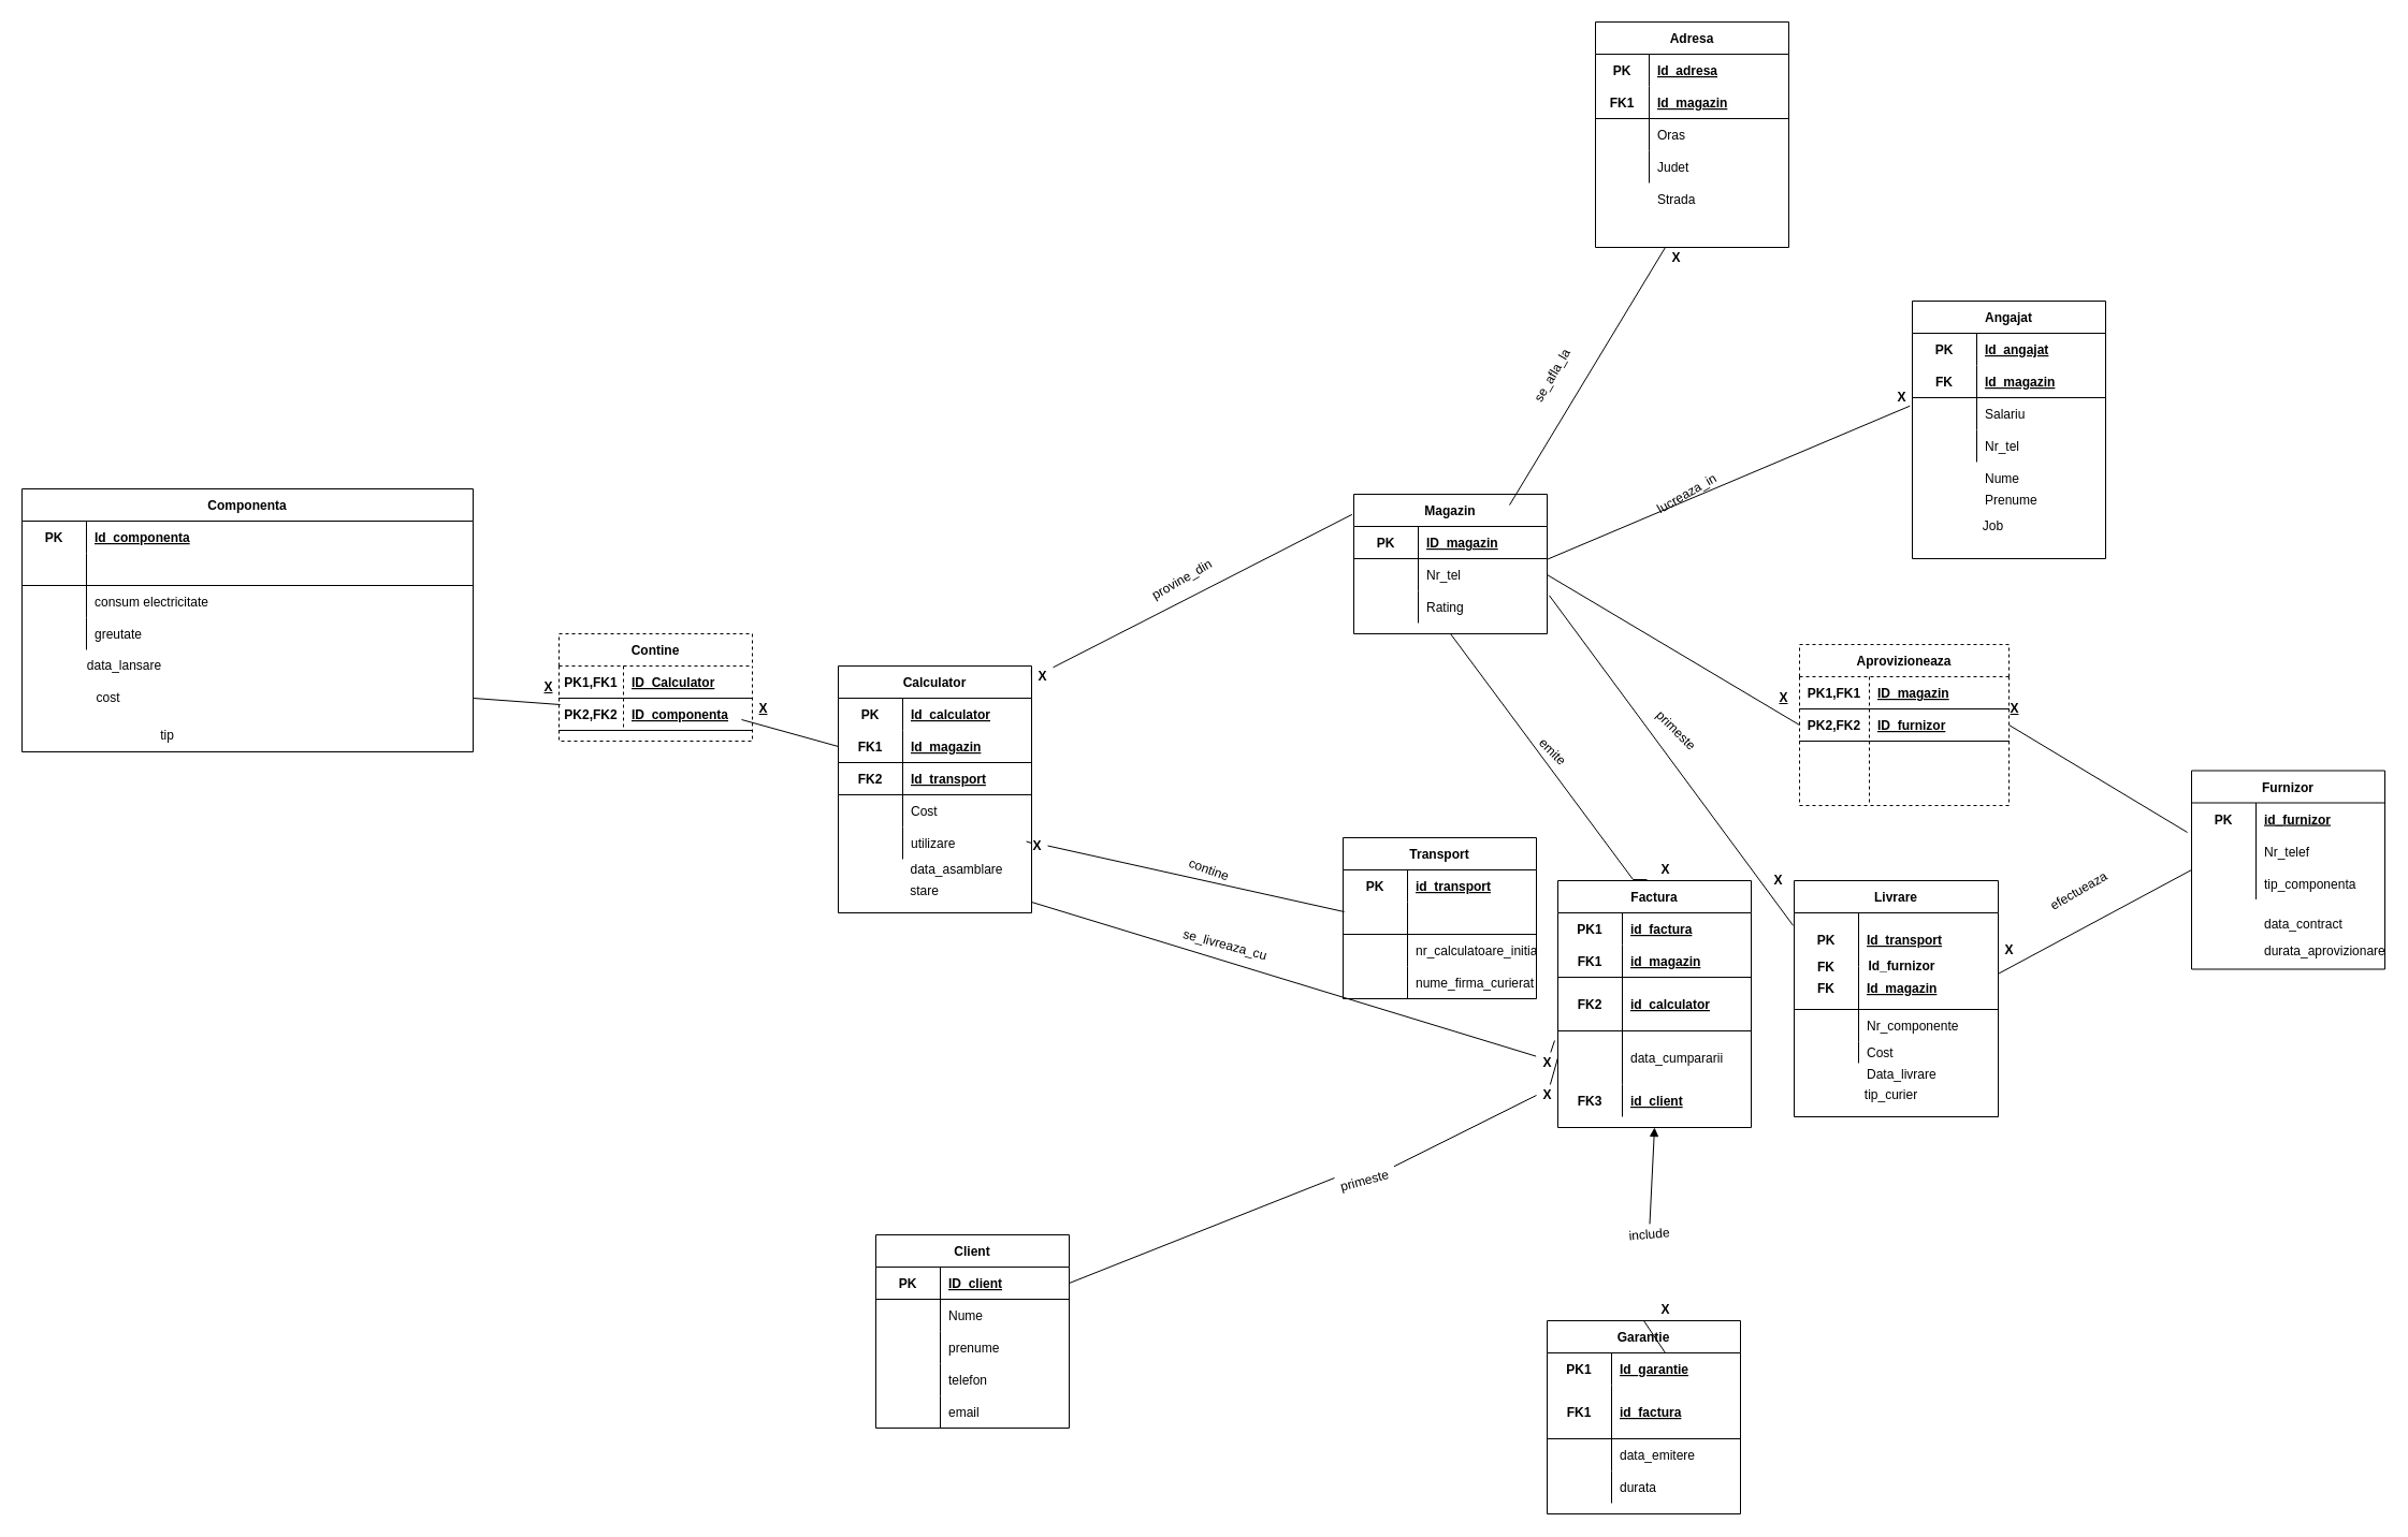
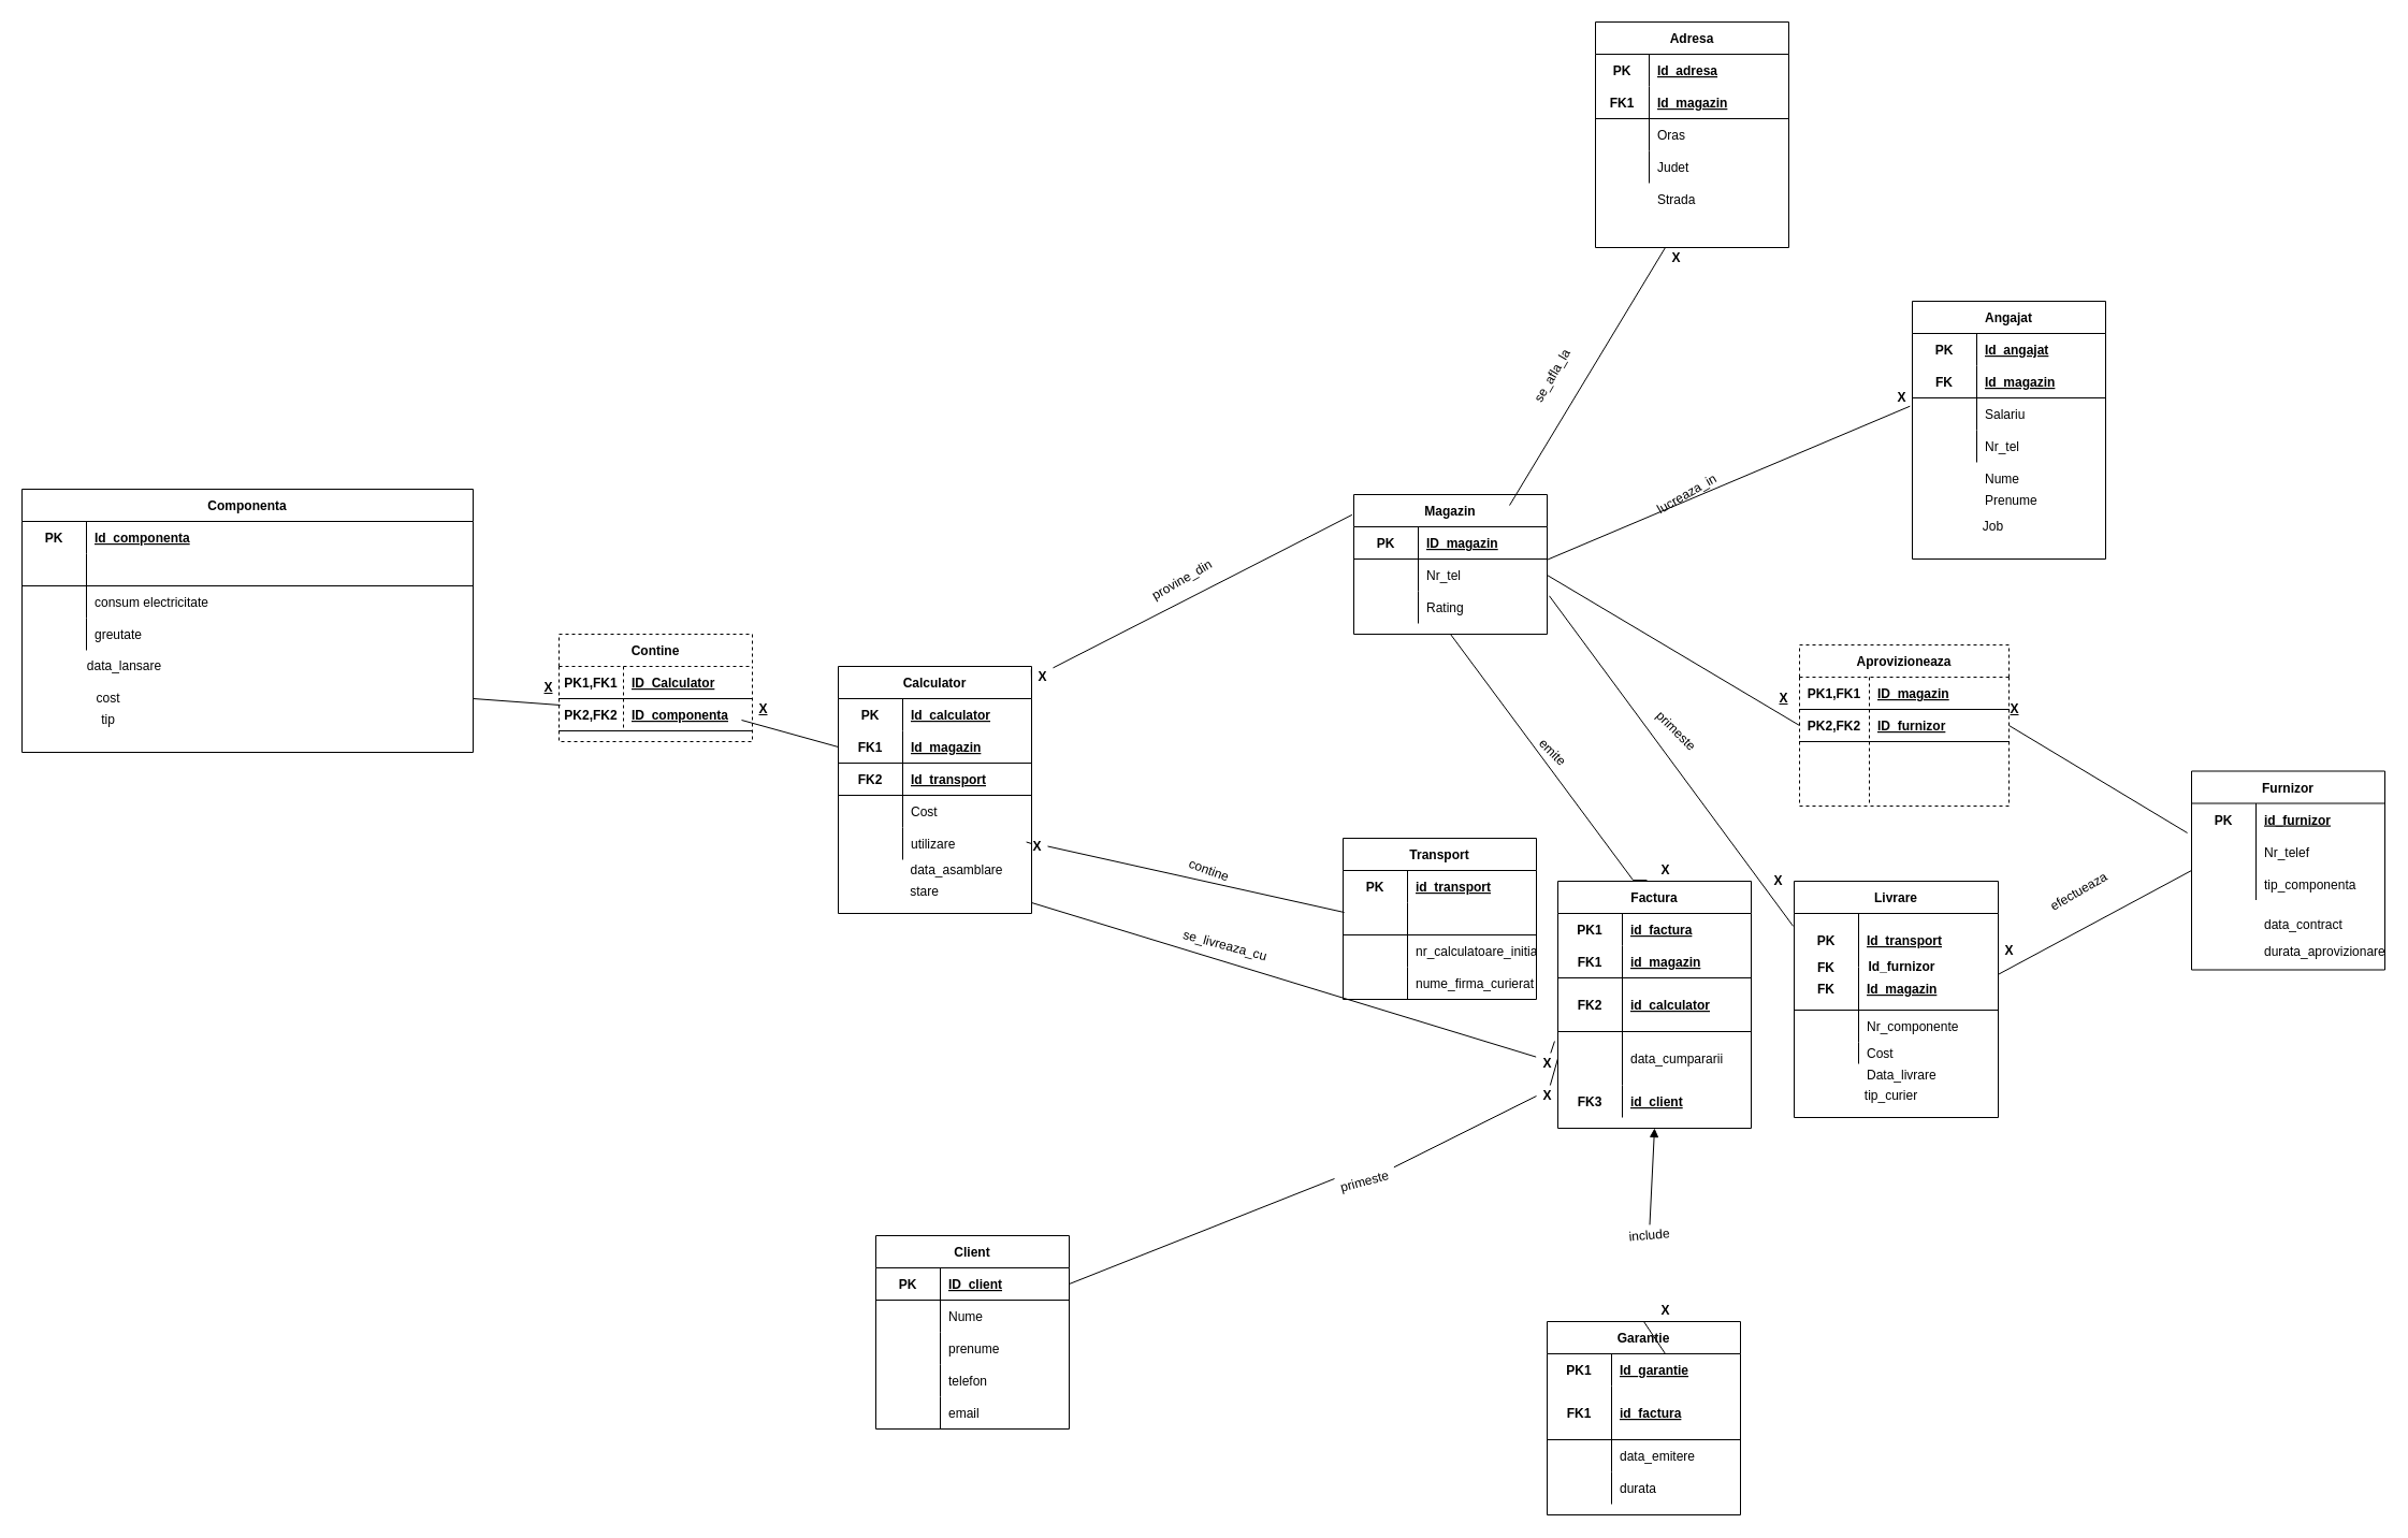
- <mxCell id="224" value="tip" style="text;html=1;align=center;verticalAlign=middle;resizable=0;points=[];autosize=1;strokeColor=none;" parent="1" vertex="1"><mxGeometry x="140" y="675" width="30" height="20" as="geometry" /></mxCell>
+ <mxCell id="224" value="tip" style="text;html=1;align=center;verticalAlign=middle;resizable=0;points=[];autosize=1;strokeColor=none;" parent="1" vertex="1"><mxGeometry x="85" y="660" width="30" height="20" as="geometry" /></mxCell>
